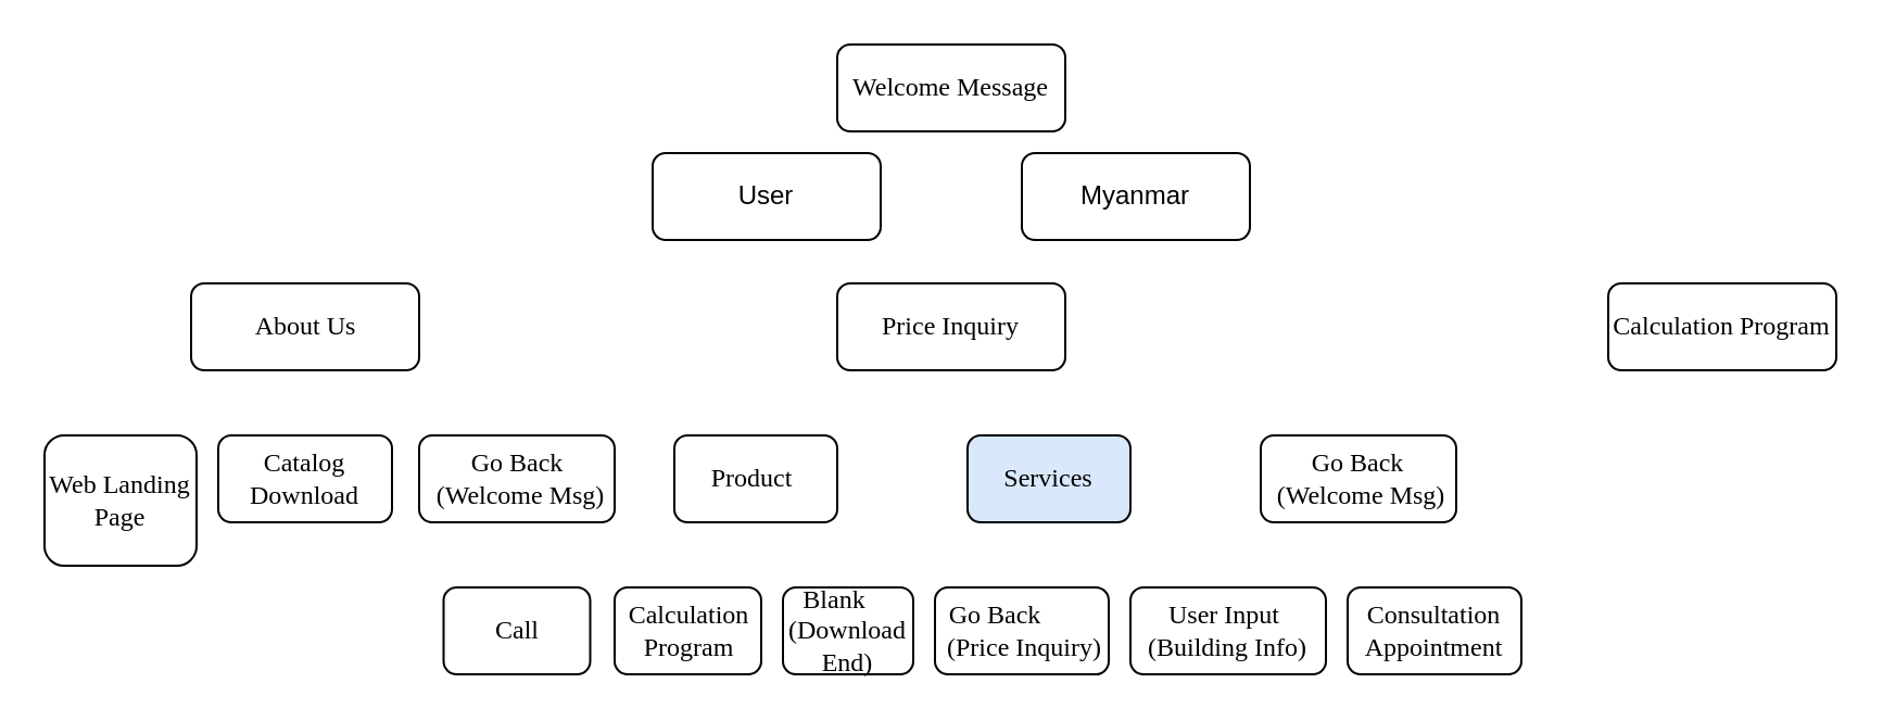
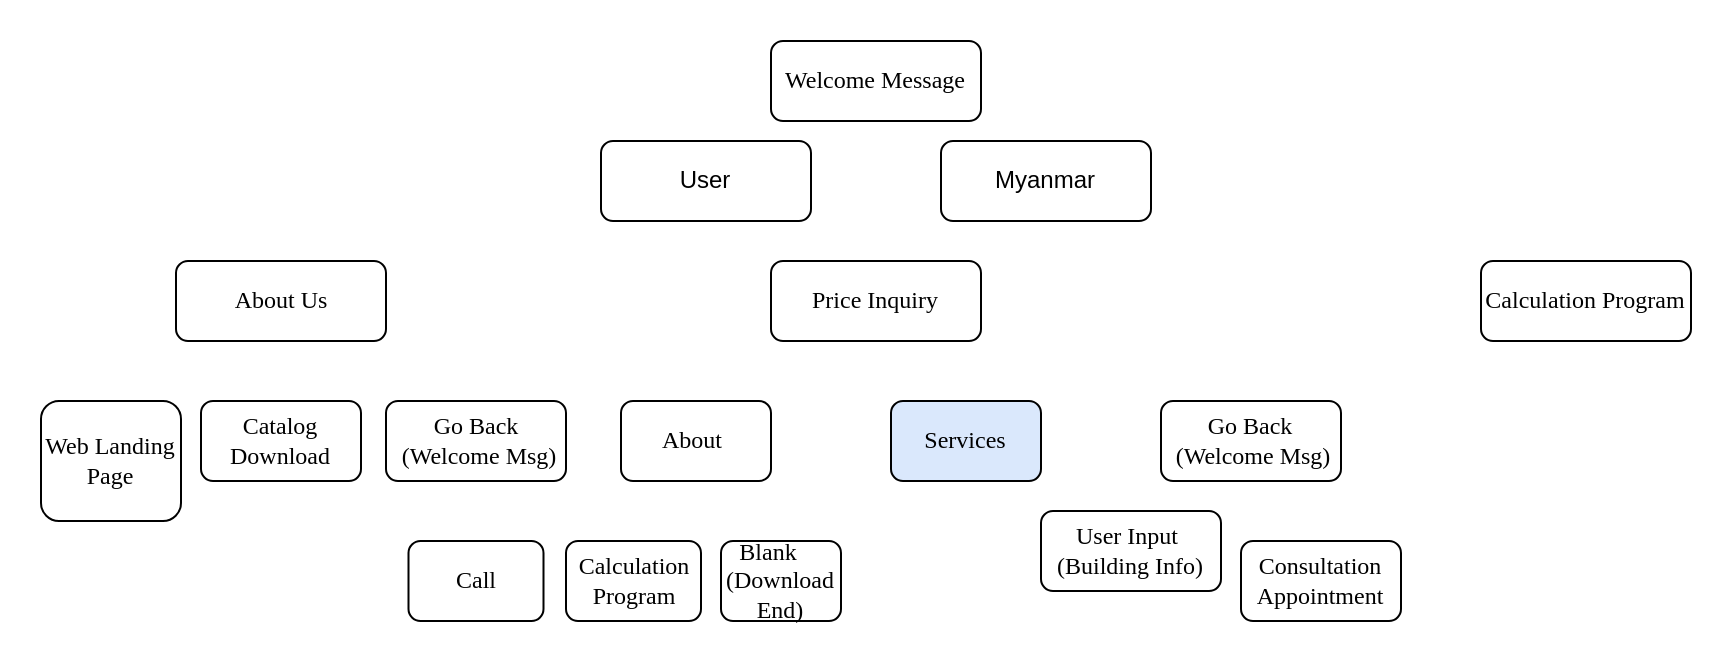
- <mxCell id="11" value="&lt;font face=&quot;Times New Roman&quot;&gt;Product&amp;nbsp;&lt;/font&gt;" style="rounded=1;whiteSpace=wrap;html=1;" parent="1" vertex="1"><mxGeometry x="310" y="200" width="75" height="40" as="geometry" /></mxCell>
+ <mxCell id="11" value="&lt;font face=&quot;Times New Roman&quot;&gt;About&amp;nbsp;&lt;/font&gt;" style="rounded=1;whiteSpace=wrap;html=1;" parent="1" vertex="1"><mxGeometry x="310" y="200" width="75" height="40" as="geometry" /></mxCell>
- <mxCell id="16" value="&lt;font face=&quot;Times New Roman&quot;&gt;Go Back &amp;nbsp; &amp;nbsp; &amp;nbsp; &amp;nbsp; &amp;nbsp;(Price Inquiry)&lt;/font&gt;" style="rounded=1;whiteSpace=wrap;html=1;" vertex="1" parent="1"><mxGeometry x="430" y="270" width="80" height="40" as="geometry" /></mxCell>
- <mxCell id="13" value="&lt;font face=&quot;Times New Roman&quot;&gt;User Input&amp;nbsp;&lt;br&gt;(Building Info)&lt;br&gt;&lt;/font&gt;" style="rounded=1;whiteSpace=wrap;html=1;" vertex="1" parent="1"><mxGeometry x="520" y="270" width="90" height="40" as="geometry" /></mxCell>
+ <mxCell id="13" value="&lt;font face=&quot;Times New Roman&quot;&gt;User Input&amp;nbsp;&lt;br&gt;(Building Info)&lt;br&gt;&lt;/font&gt;" style="rounded=1;whiteSpace=wrap;html=1;" vertex="1" parent="1"><mxGeometry x="520" y="255" width="90" height="40" as="geometry" /></mxCell>
